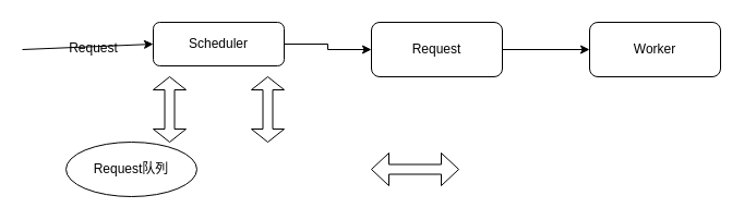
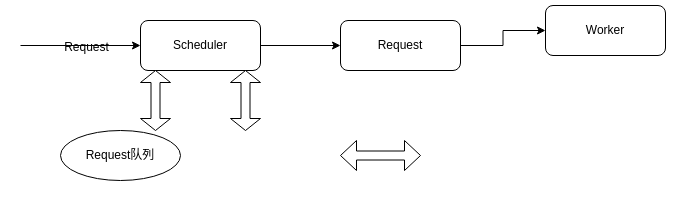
- <mxCell id="3" value="Scheduler" style="rounded=1;whiteSpace=wrap;html=1;" vertex="1" parent="1"><mxGeometry x="140" y="20" width="120" height="40" as="geometry" /></mxCell>
+ <mxCell id="3" value="Scheduler" style="rounded=1;whiteSpace=wrap;html=1;" vertex="1" parent="1"><mxGeometry x="140" y="20" width="120" height="50" as="geometry" /></mxCell>
- <mxCell id="6" value="Worker" style="rounded=1;whiteSpace=wrap;html=1;" vertex="1" parent="1"><mxGeometry x="540" y="20" width="120" height="50" as="geometry" /></mxCell>
+ <mxCell id="6" value="Worker" style="rounded=1;whiteSpace=wrap;html=1;" vertex="1" parent="1"><mxGeometry x="545" y="5" width="120" height="50" as="geometry" /></mxCell>
